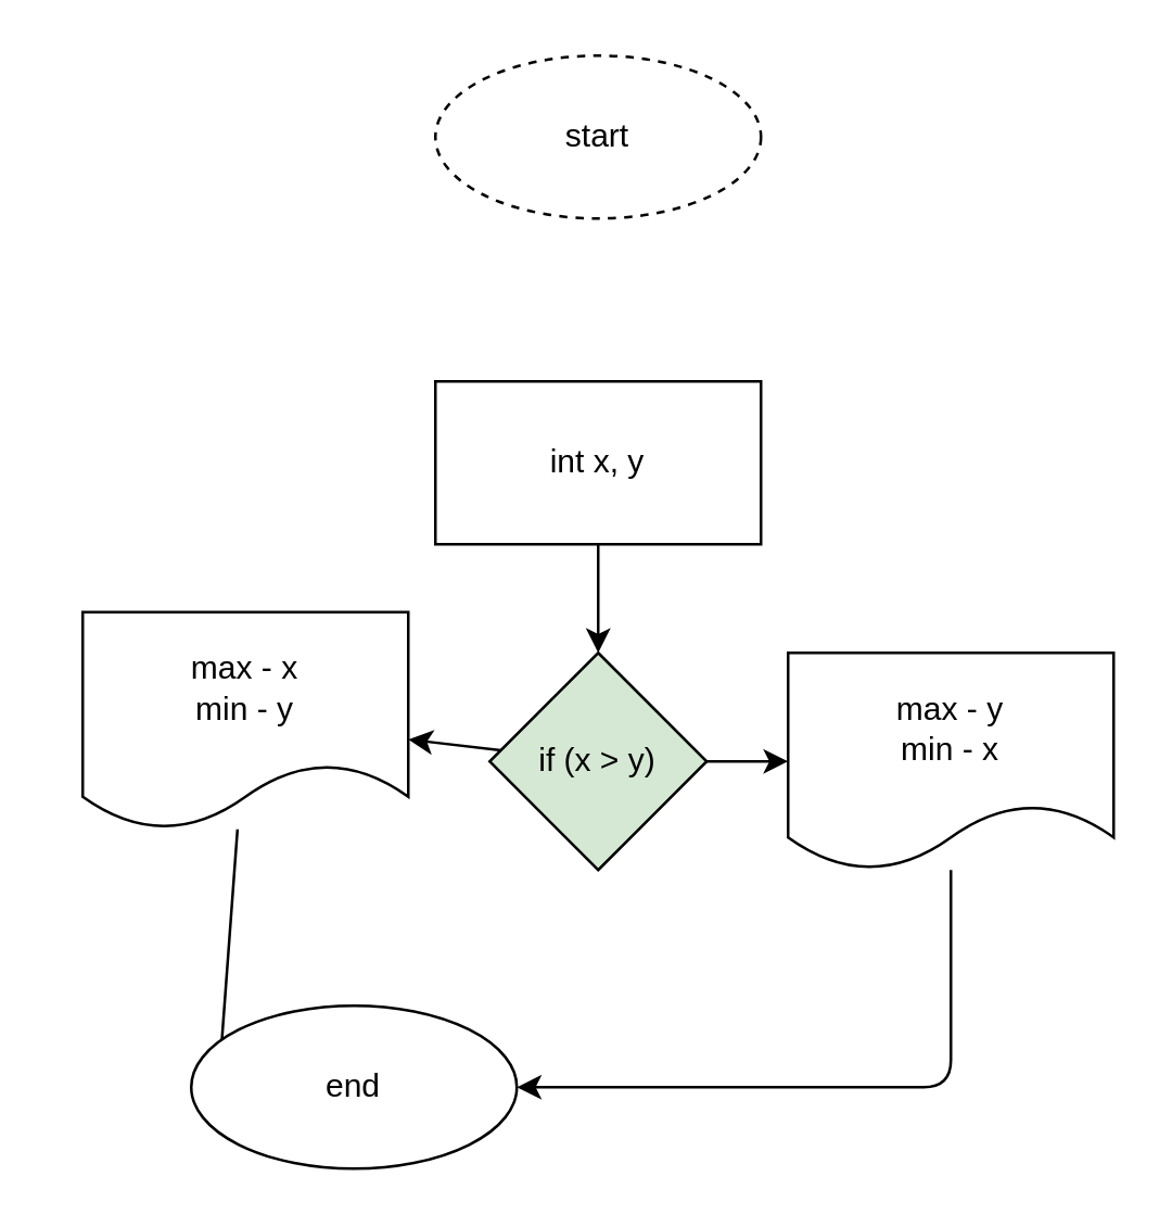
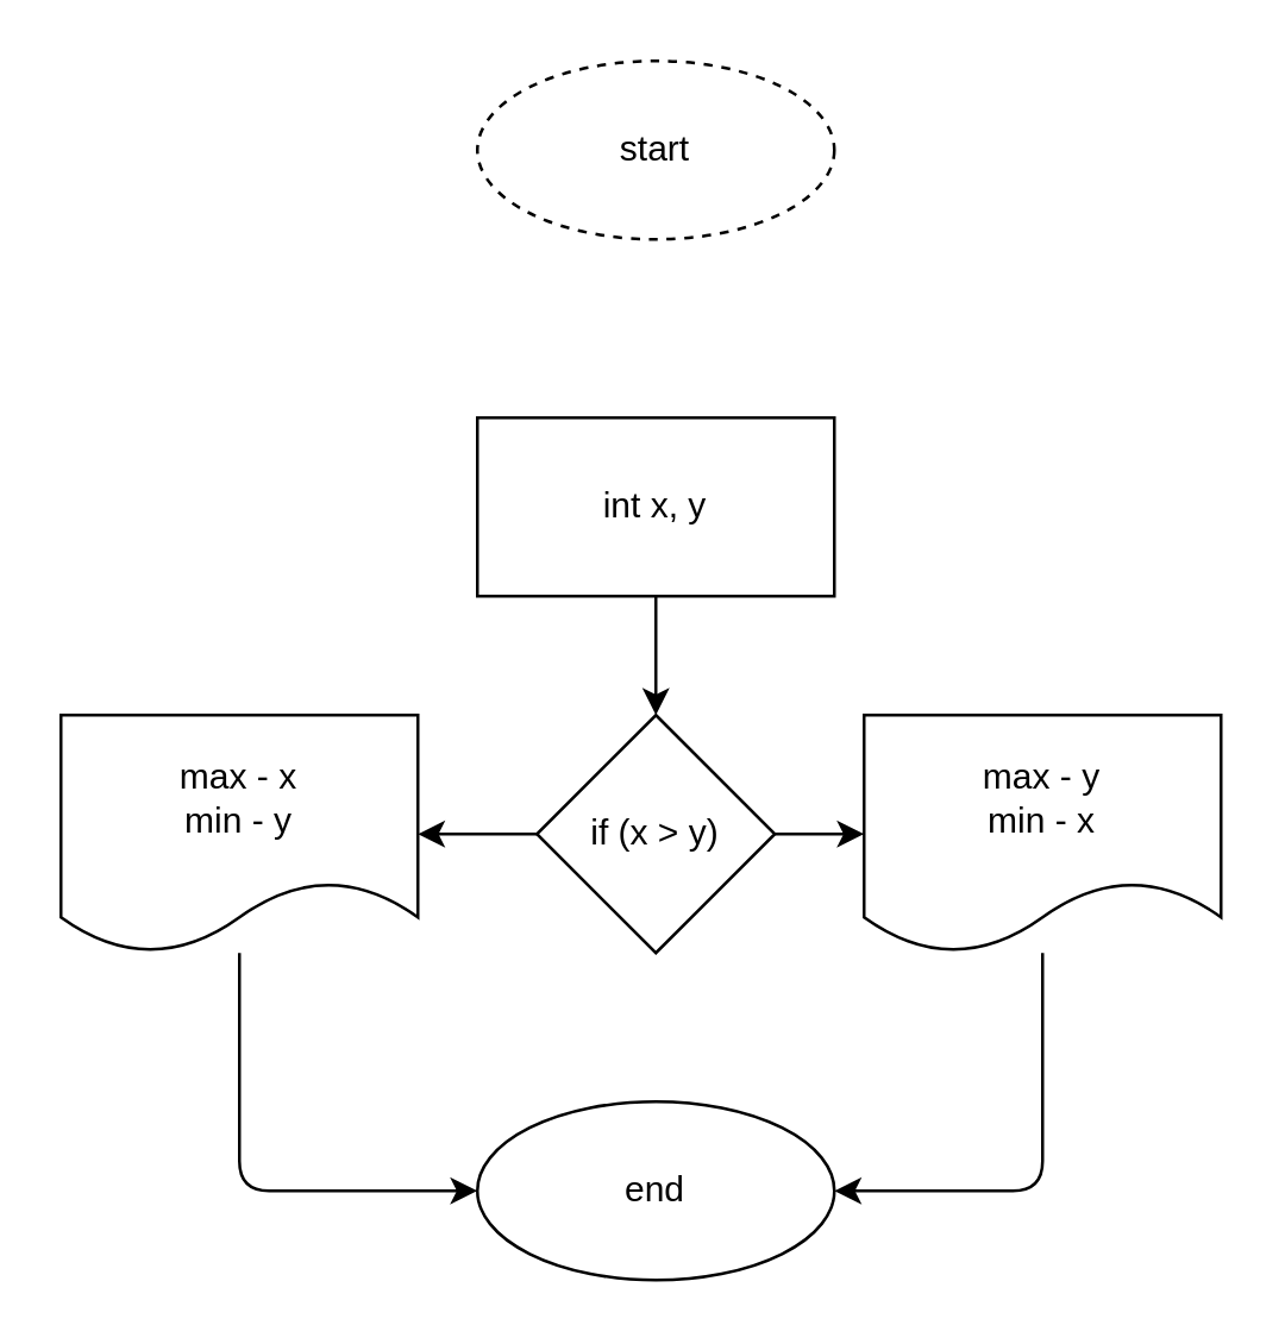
- <mxCell id="9" value="max - x&lt;br&gt;min - y" style="shape=document;whiteSpace=wrap;html=1;boundedLbl=1;" vertex="1" parent="1"><mxGeometry x="30" y="225" width="120" height="80" as="geometry" /></mxCell>
+ <mxCell id="9" value="max - x&lt;br&gt;min - y" style="shape=document;whiteSpace=wrap;html=1;boundedLbl=1;" vertex="1" parent="1"><mxGeometry x="20" y="240" width="120" height="80" as="geometry" /></mxCell>
- <mxCell id="7" value="if (x &amp;gt; y)" style="rhombus;whiteSpace=wrap;html=1;fillColor=#d5e8d4;" vertex="1" parent="1"><mxGeometry x="180" y="240" width="80" height="80" as="geometry" /></mxCell>
+ <mxCell id="7" value="if (x &amp;gt; y)" style="rhombus;whiteSpace=wrap;html=1;" vertex="1" parent="1"><mxGeometry x="180" y="240" width="80" height="80" as="geometry" /></mxCell>
- <mxCell id="12" value="end" style="ellipse;whiteSpace=wrap;html=1;" vertex="1" parent="1"><mxGeometry x="70" y="370" width="120" height="60" as="geometry" /></mxCell>
+ <mxCell id="12" value="end" style="ellipse;whiteSpace=wrap;html=1;" vertex="1" parent="1"><mxGeometry x="160" y="370" width="120" height="60" as="geometry" /></mxCell>
